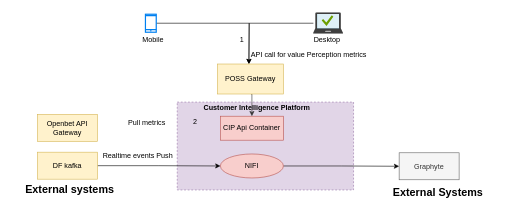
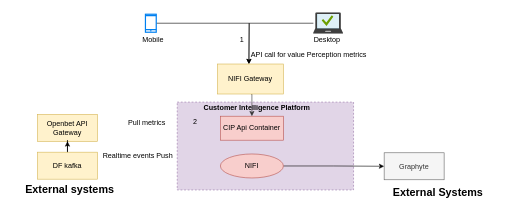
- <mxCell id="16" value="POSS Gateway" style="rounded=0;whiteSpace=wrap;html=1;fillColor=#fff2cc;strokeColor=#d6b656;" parent="1" vertex="1"><mxGeometry x="362" y="106" width="110" height="50" as="geometry" /></mxCell>
+ <mxCell id="16" value="NIFI Gateway" style="rounded=0;whiteSpace=wrap;html=1;fillColor=#fff2cc;strokeColor=#d6b656;" parent="1" vertex="1"><mxGeometry x="362" y="106" width="110" height="50" as="geometry" /></mxCell>
- <mxCell id="17" style="edgeStyle=orthogonalEdgeStyle;rounded=0;orthogonalLoop=1;jettySize=auto;html=1;entryX=0;entryY=0.5;entryDx=0;entryDy=0;" parent="1" source="18" target="20" edge="1"><mxGeometry relative="1" as="geometry" /></mxCell>
+ <mxCell id="17" style="edgeStyle=orthogonalEdgeStyle;rounded=0;orthogonalLoop=1;jettySize=auto;html=1;" parent="1" source="18" target="6" edge="1"><mxGeometry relative="1" as="geometry" /></mxCell>
- <mxCell id="26" value="Graphyte" style="rounded=0;whiteSpace=wrap;html=1;fillColor=#f5f5f5;strokeColor=#666666;fontColor=#333333;" vertex="1" parent="1"><mxGeometry x="665" y="254" width="100" height="45" as="geometry" /></mxCell>
+ <mxCell id="26" value="Graphyte" style="rounded=0;whiteSpace=wrap;html=1;fillColor=#f5f5f5;strokeColor=#666666;fontColor=#333333;" vertex="1" parent="1"><mxGeometry x="640" y="254" width="100" height="45" as="geometry" /></mxCell>
